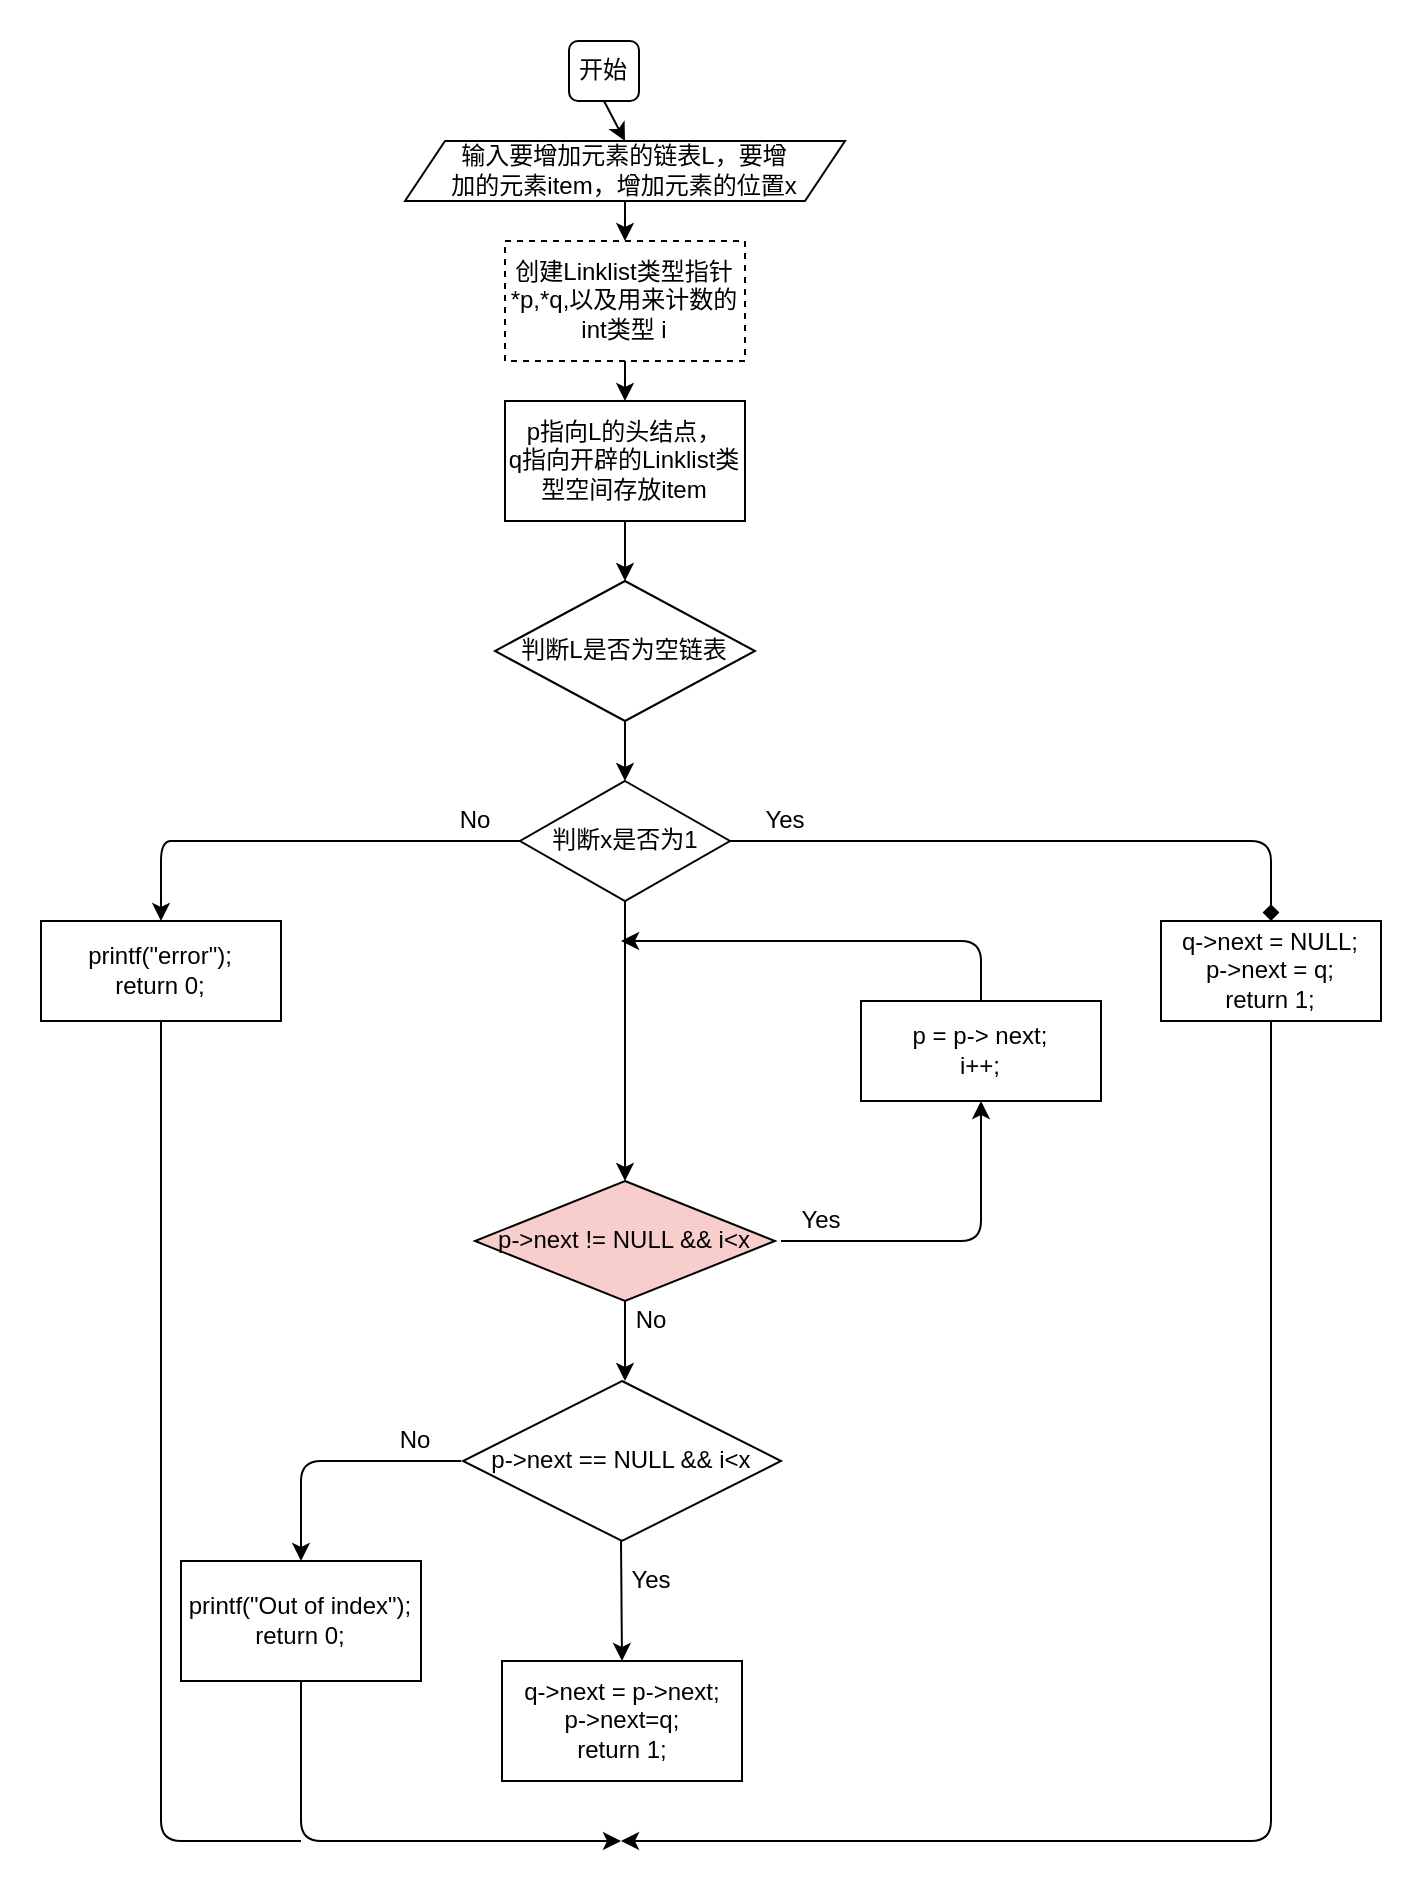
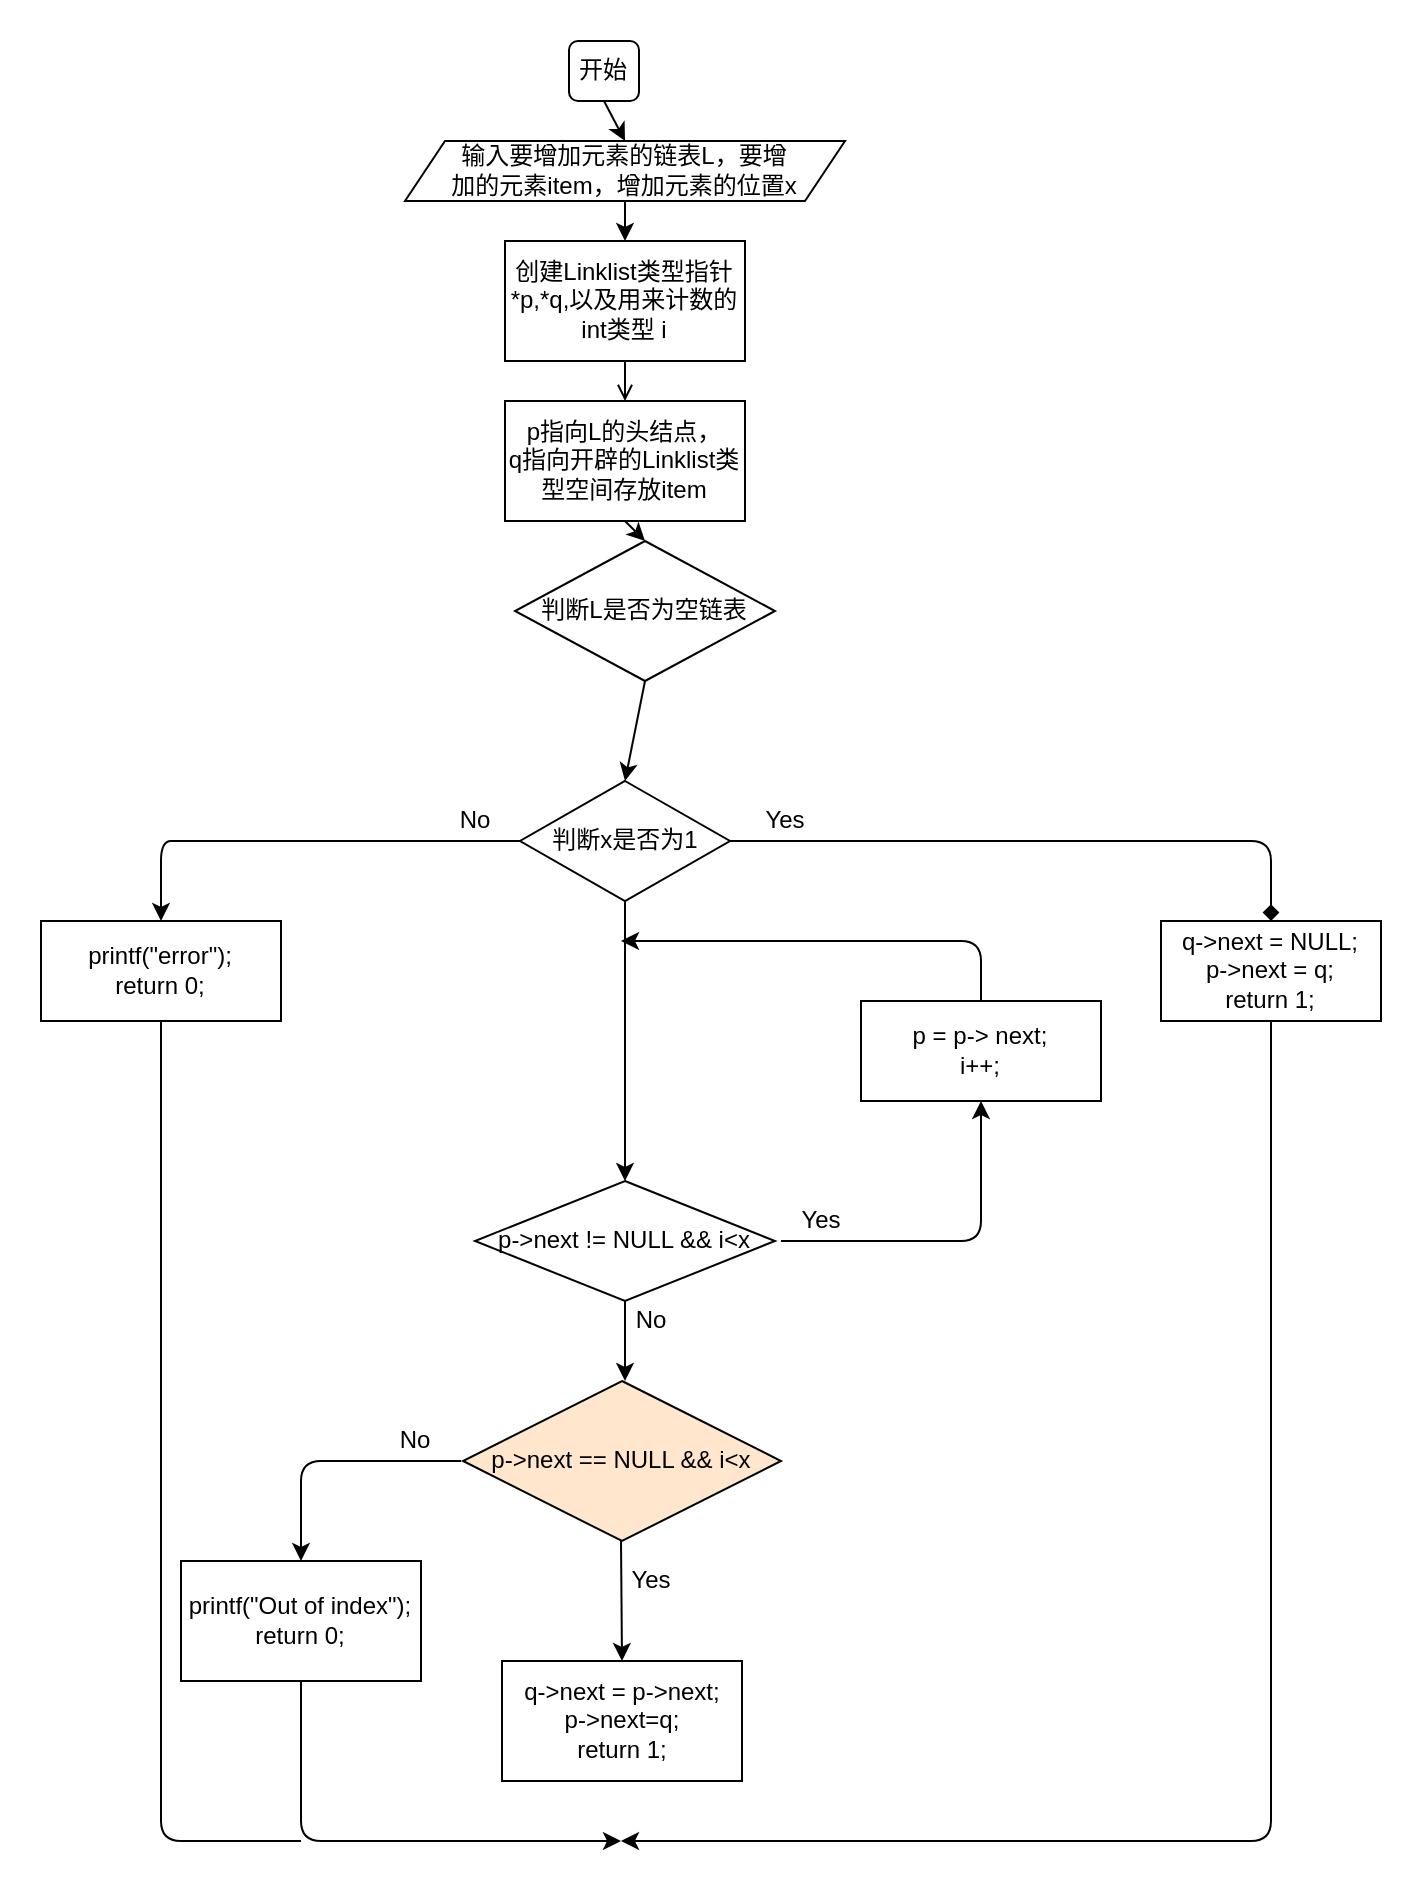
- <mxCell id="4" value="创建Linklist类型指针*p,*q,以及用来计数的int类型 i" style="rounded=0;whiteSpace=wrap;html=1;dashed=1;" vertex="1" parent="1"><mxGeometry x="252" y="120" width="120" height="60" as="geometry" /></mxCell>
+ <mxCell id="4" value="创建Linklist类型指针*p,*q,以及用来计数的int类型 i" style="rounded=0;whiteSpace=wrap;html=1;" vertex="1" parent="1"><mxGeometry x="252" y="120" width="120" height="60" as="geometry" /></mxCell>
- <mxCell id="17" value="" style="endArrow=classic;html=1;exitX=0.5;exitY=1;exitDx=0;exitDy=0;entryX=0.5;entryY=0;entryDx=0;entryDy=0;" edge="1" parent="1" source="4" target="5"><mxGeometry width="50" height="50" relative="1" as="geometry"><mxPoint x="310" y="240" as="sourcePoint" /><mxPoint x="360" y="190" as="targetPoint" /></mxGeometry></mxCell>
+ <mxCell id="17" value="" style="endArrow=open;html=1;exitX=0.5;exitY=1;exitDx=0;exitDy=0;entryX=0.5;entryY=0;entryDx=0;entryDy=0;" edge="1" parent="1" source="4" target="5"><mxGeometry width="50" height="50" relative="1" as="geometry"><mxPoint x="310" y="240" as="sourcePoint" /><mxPoint x="360" y="190" as="targetPoint" /></mxGeometry></mxCell>
- <mxCell id="6" value="判断L是否为空链表" style="rhombus;whiteSpace=wrap;html=1;" vertex="1" parent="1"><mxGeometry x="247" y="290" width="130" height="70" as="geometry" /></mxCell>
+ <mxCell id="6" value="判断L是否为空链表" style="rhombus;whiteSpace=wrap;html=1;" vertex="1" parent="1"><mxGeometry x="257" y="270" width="130" height="70" as="geometry" /></mxCell>
- <mxCell id="10" value="p-&amp;gt;next != NULL &amp;amp;&amp;amp; i&amp;lt;x" style="rhombus;whiteSpace=wrap;html=1;fillColor=#f8cecc;" vertex="1" parent="1"><mxGeometry x="237" y="590" width="150" height="60" as="geometry" /></mxCell>
+ <mxCell id="10" value="p-&amp;gt;next != NULL &amp;amp;&amp;amp; i&amp;lt;x" style="rhombus;whiteSpace=wrap;html=1;" vertex="1" parent="1"><mxGeometry x="237" y="590" width="150" height="60" as="geometry" /></mxCell>
- <mxCell id="12" value="p-&amp;gt;next == NULL &amp;amp;&amp;amp; i&amp;lt;x" style="rhombus;whiteSpace=wrap;html=1;" vertex="1" parent="1"><mxGeometry x="231" y="690" width="159" height="80" as="geometry" /></mxCell>
+ <mxCell id="12" value="p-&amp;gt;next == NULL &amp;amp;&amp;amp; i&amp;lt;x" style="rhombus;whiteSpace=wrap;html=1;fillColor=#ffe6cc;" vertex="1" parent="1"><mxGeometry x="231" y="690" width="159" height="80" as="geometry" /></mxCell>
